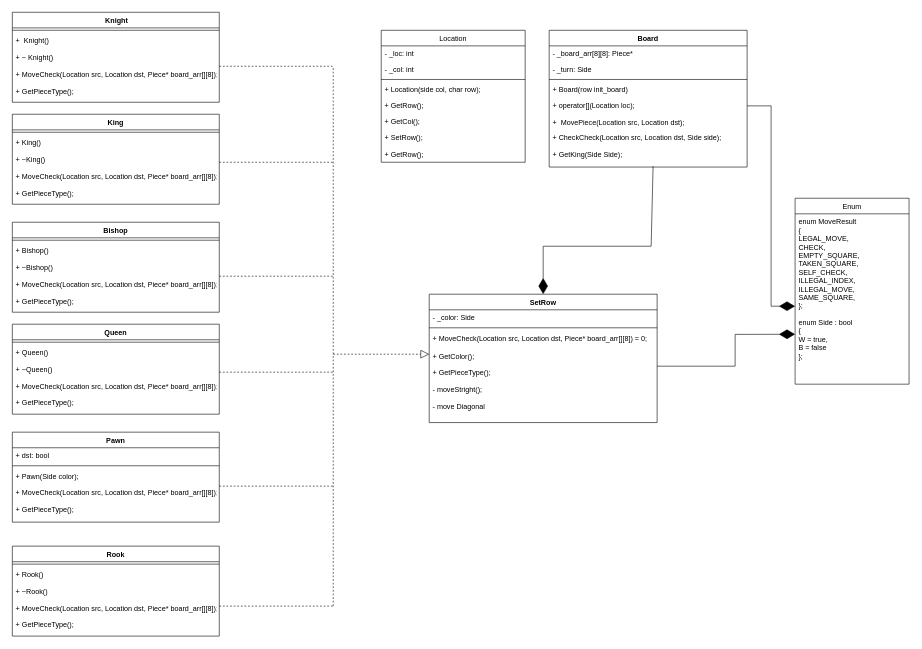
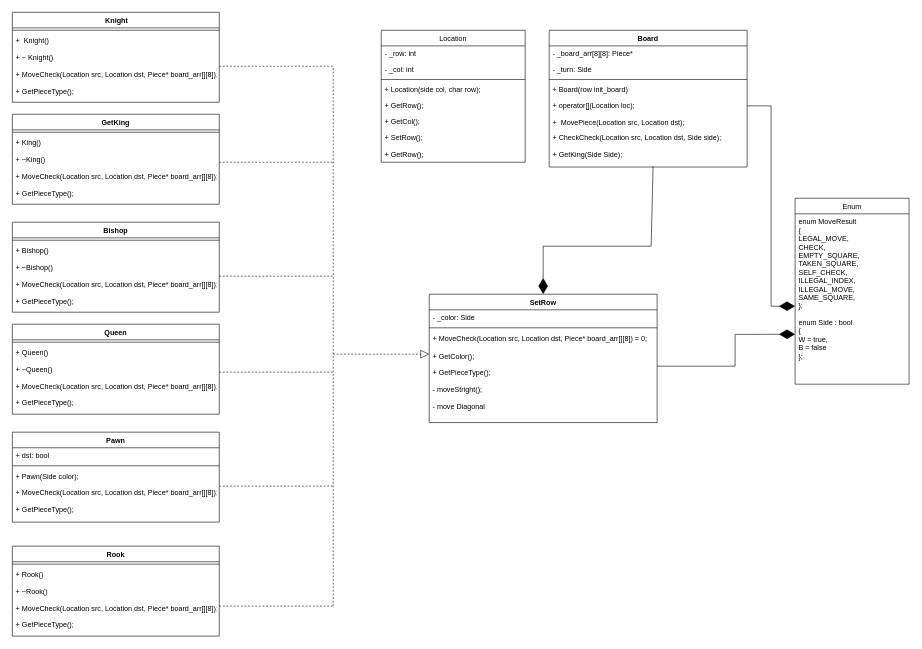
- <mxCell id="16" value="- _loc: int" style="text;strokeColor=none;fillColor=none;align=left;verticalAlign=top;spacingLeft=4;spacingRight=4;overflow=hidden;rotatable=0;points=[[0,0.5],[1,0.5]];portConstraint=eastwest;" parent="15" vertex="1"><mxGeometry y="26" width="240" height="26" as="geometry" /></mxCell>
+ <mxCell id="16" value="- _row: int" style="text;strokeColor=none;fillColor=none;align=left;verticalAlign=top;spacingLeft=4;spacingRight=4;overflow=hidden;rotatable=0;points=[[0,0.5],[1,0.5]];portConstraint=eastwest;" parent="15" vertex="1"><mxGeometry y="26" width="240" height="26" as="geometry" /></mxCell>
- <mxCell id="35" value="King&#10;&#10;" style="swimlane;fontStyle=1;align=center;verticalAlign=top;childLayout=stackLayout;horizontal=1;startSize=26;horizontalStack=0;resizeParent=1;resizeParentMax=0;resizeLast=0;collapsible=1;marginBottom=0;" vertex="1" parent="1"><mxGeometry x="20" y="190" width="345" height="150" as="geometry" /></mxCell>
+ <mxCell id="35" value="GetKing&#10;&#10;" style="swimlane;fontStyle=1;align=center;verticalAlign=top;childLayout=stackLayout;horizontal=1;startSize=26;horizontalStack=0;resizeParent=1;resizeParentMax=0;resizeLast=0;collapsible=1;marginBottom=0;" vertex="1" parent="1"><mxGeometry x="20" y="190" width="345" height="150" as="geometry" /></mxCell>
